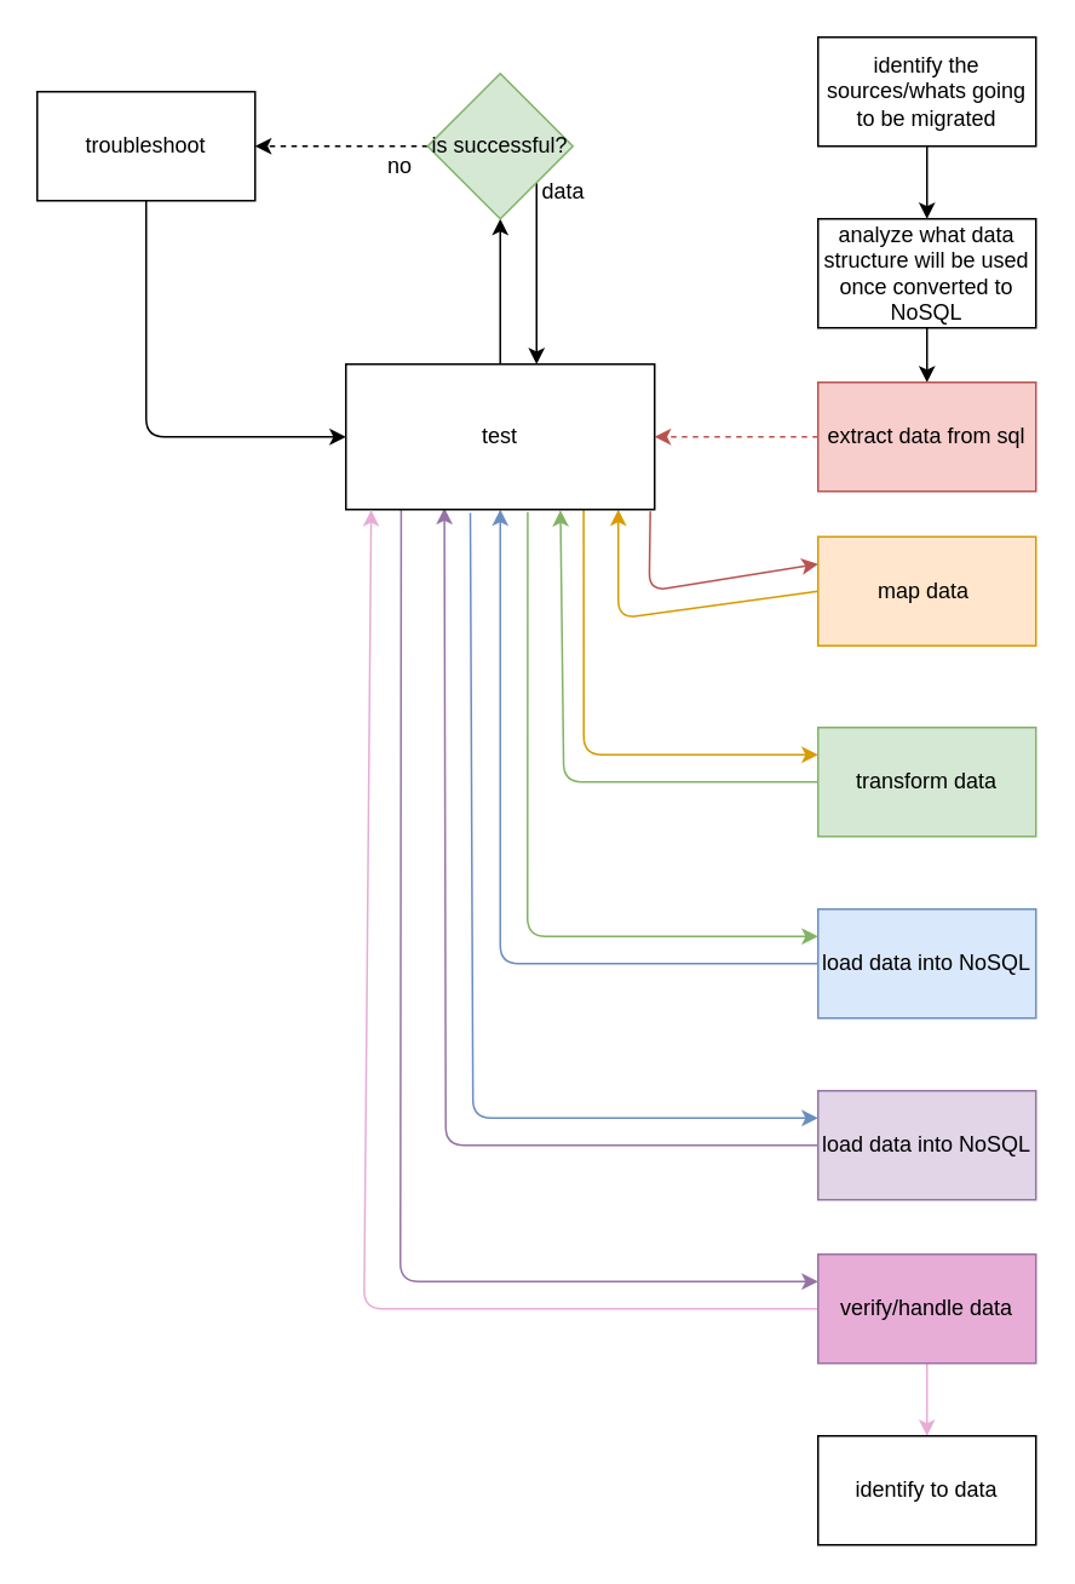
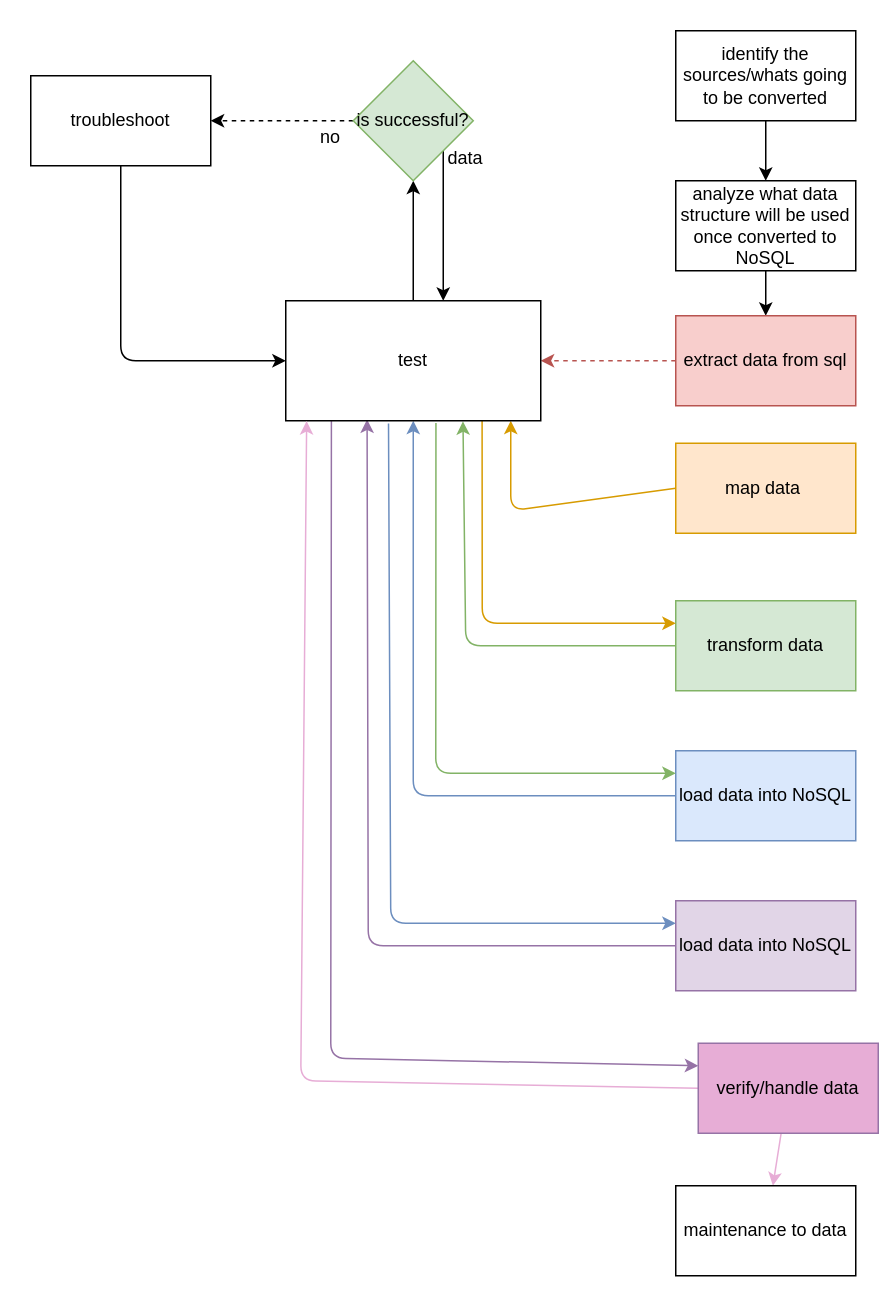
- <mxCell id="3" value="identify the sources/whats going to be migrated" style="rounded=0;whiteSpace=wrap;html=1;" vertex="1" parent="1"><mxGeometry x="450" y="20" width="120" height="60" as="geometry" /></mxCell>
+ <mxCell id="3" value="identify the sources/whats going to be converted" style="rounded=0;whiteSpace=wrap;html=1;" vertex="1" parent="1"><mxGeometry x="450" y="20" width="120" height="60" as="geometry" /></mxCell>
- <mxCell id="16" style="edgeStyle=none;html=1;exitX=0.986;exitY=1.013;exitDx=0;exitDy=0;entryX=0;entryY=0.25;entryDx=0;entryDy=0;exitPerimeter=0;fillColor=#f8cecc;strokeColor=#b85450;" edge="1" parent="1" source="22" target="9"><mxGeometry relative="1" as="geometry"><Array as="points"><mxPoint x="357" y="325" /></Array></mxGeometry></mxCell>
- <mxCell id="25" value="verify/handle data" style="rounded=0;whiteSpace=wrap;html=1;fillColor=#E7ADD6;strokeColor=#9673a6;" vertex="1" parent="1"><mxGeometry x="450" y="690" width="120" height="60" as="geometry" /></mxCell>
+ <mxCell id="25" value="verify/handle data" style="rounded=0;whiteSpace=wrap;html=1;fillColor=#E7ADD6;strokeColor=#9673a6;" vertex="1" parent="1"><mxGeometry x="465" y="695" width="120" height="60" as="geometry" /></mxCell>
- <mxCell id="26" value="identify to data" style="rounded=0;whiteSpace=wrap;html=1;" vertex="1" parent="1"><mxGeometry x="450" y="790" width="120" height="60" as="geometry" /></mxCell>
+ <mxCell id="26" value="maintenance to data" style="rounded=0;whiteSpace=wrap;html=1;" vertex="1" parent="1"><mxGeometry x="450" y="790" width="120" height="60" as="geometry" /></mxCell>
